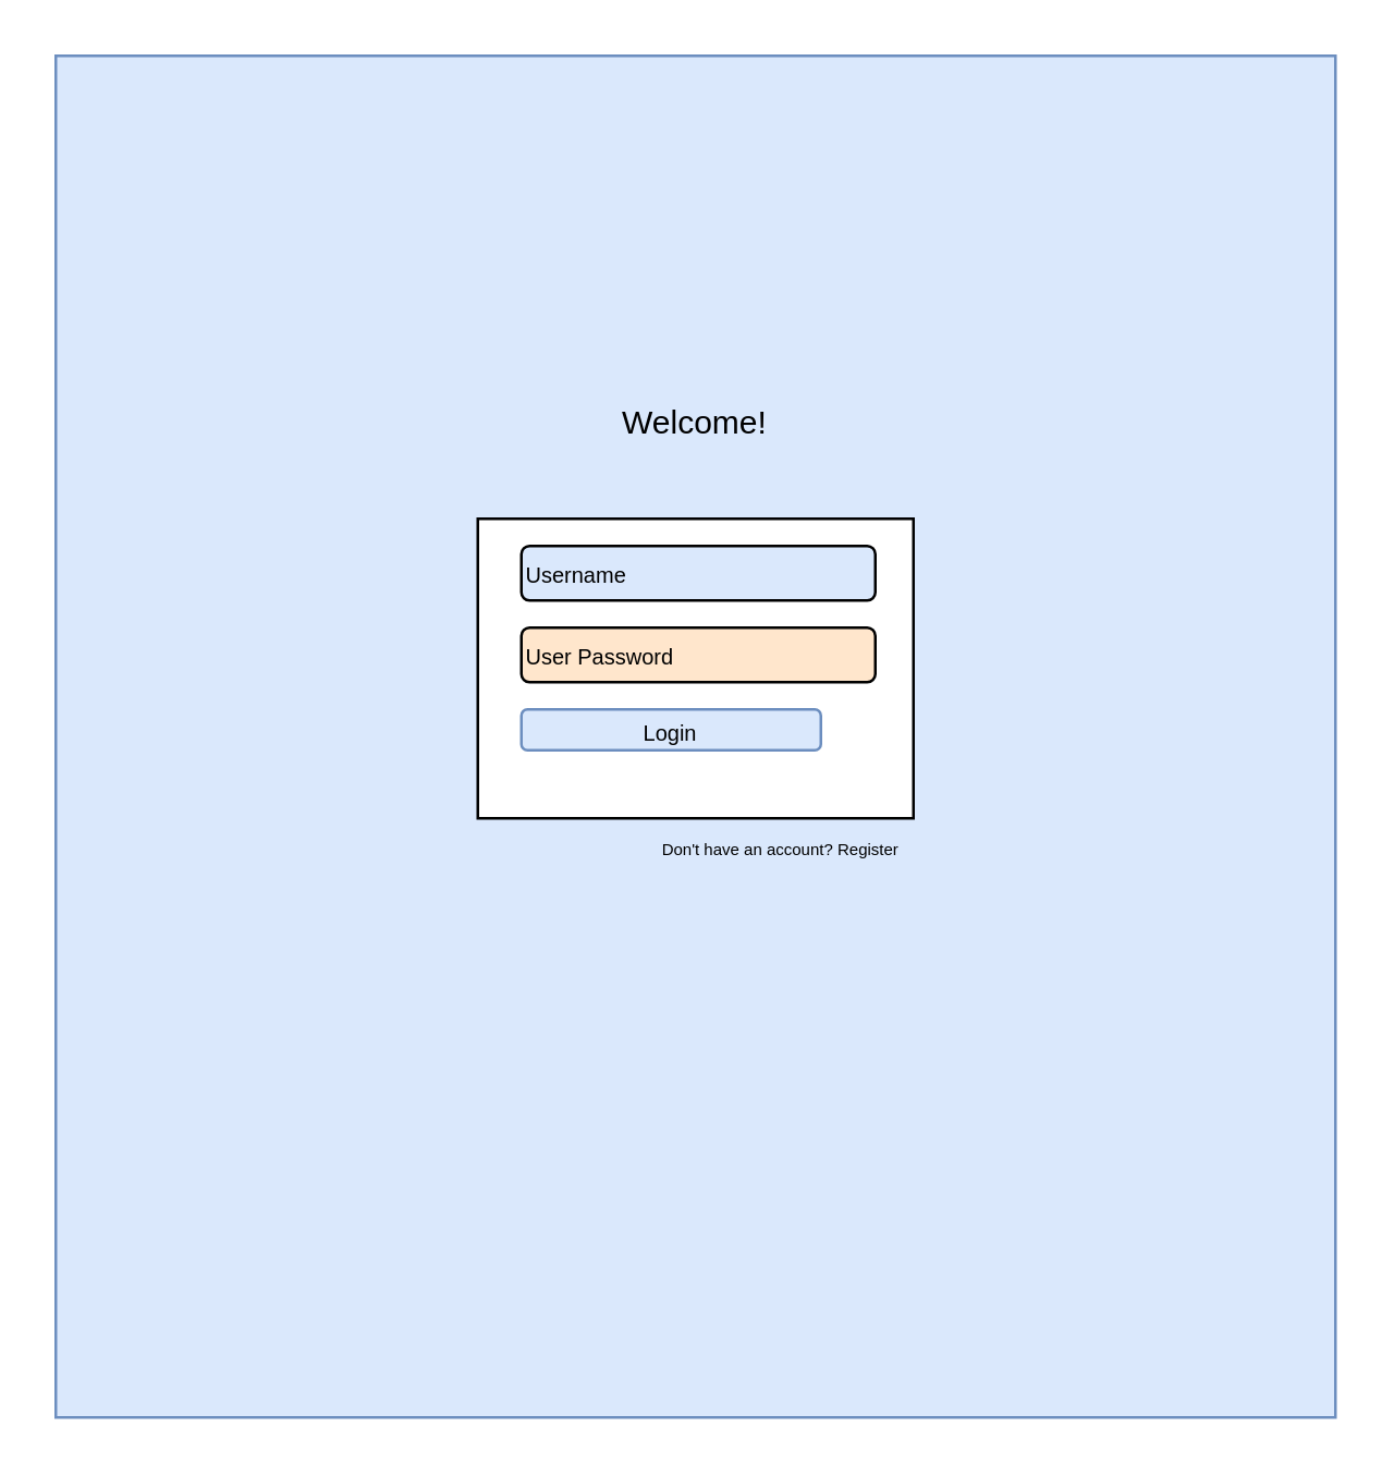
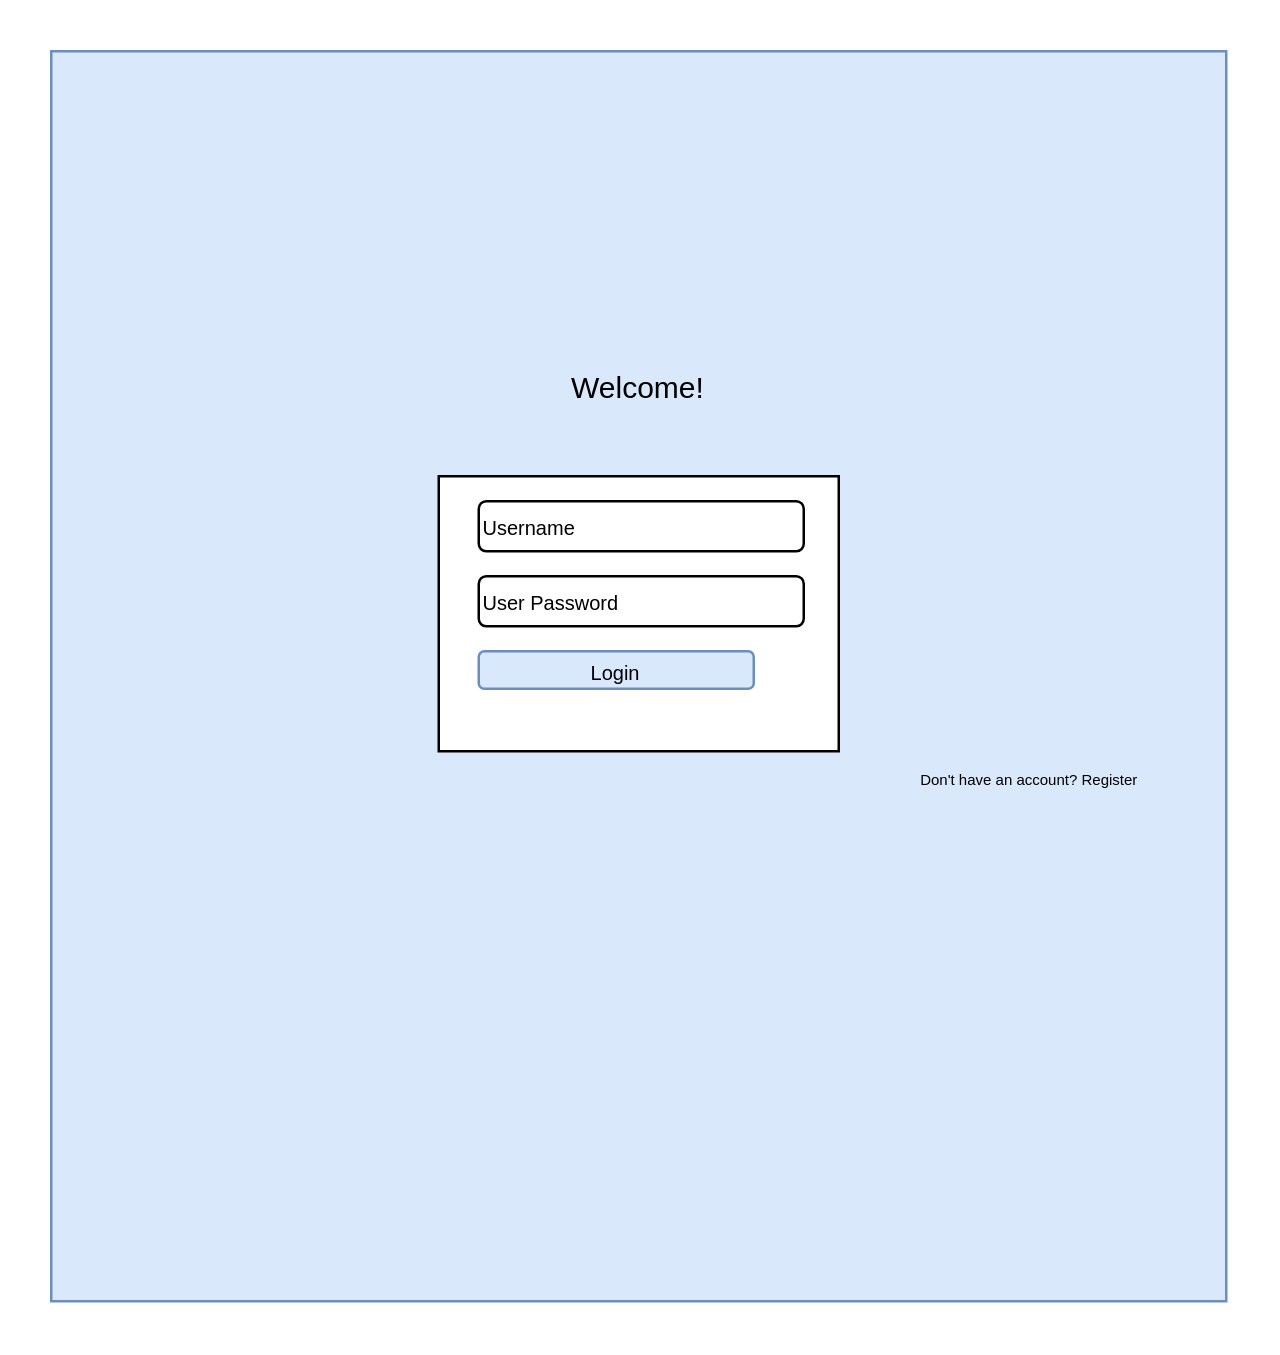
- <mxCell id="5" value="&lt;font style=&quot;font-size: 8px;&quot;&gt;Username&lt;/font&gt;" style="rounded=1;whiteSpace=wrap;html=1;align=left;fillColor=#dae8fc;" vertex="1" parent="1"><mxGeometry x="191" y="200" width="130" height="20" as="geometry" /></mxCell>
+ <mxCell id="5" value="&lt;font style=&quot;font-size: 8px;&quot;&gt;Username&lt;/font&gt;" style="rounded=1;whiteSpace=wrap;html=1;align=left;" vertex="1" parent="1"><mxGeometry x="191" y="200" width="130" height="20" as="geometry" /></mxCell>
- <mxCell id="6" value="&lt;font style=&quot;font-size: 8px;&quot;&gt;User Password&lt;/font&gt;" style="rounded=1;whiteSpace=wrap;html=1;align=left;fillColor=#ffe6cc;" vertex="1" parent="1"><mxGeometry x="191" y="230" width="130" height="20" as="geometry" /></mxCell>
+ <mxCell id="6" value="&lt;font style=&quot;font-size: 8px;&quot;&gt;User Password&lt;/font&gt;" style="rounded=1;whiteSpace=wrap;html=1;align=left;" vertex="1" parent="1"><mxGeometry x="191" y="230" width="130" height="20" as="geometry" /></mxCell>
- <mxCell id="8" value="&lt;font style=&quot;font-size: 6px;&quot;&gt;Don't have an account? Register&lt;/font&gt;" style="text;html=1;strokeColor=none;fillColor=none;align=center;verticalAlign=middle;whiteSpace=wrap;rounded=0;" vertex="1" parent="1"><mxGeometry x="238" y="300" width="97" height="20" as="geometry" /></mxCell>
+ <mxCell id="8" value="&lt;font style=&quot;font-size: 6px;&quot;&gt;Don't have an account? Register&lt;/font&gt;" style="text;html=1;strokeColor=none;fillColor=none;align=center;verticalAlign=middle;whiteSpace=wrap;rounded=0;" vertex="1" parent="1"><mxGeometry x="363" y="300" width="97" height="20" as="geometry" /></mxCell>
